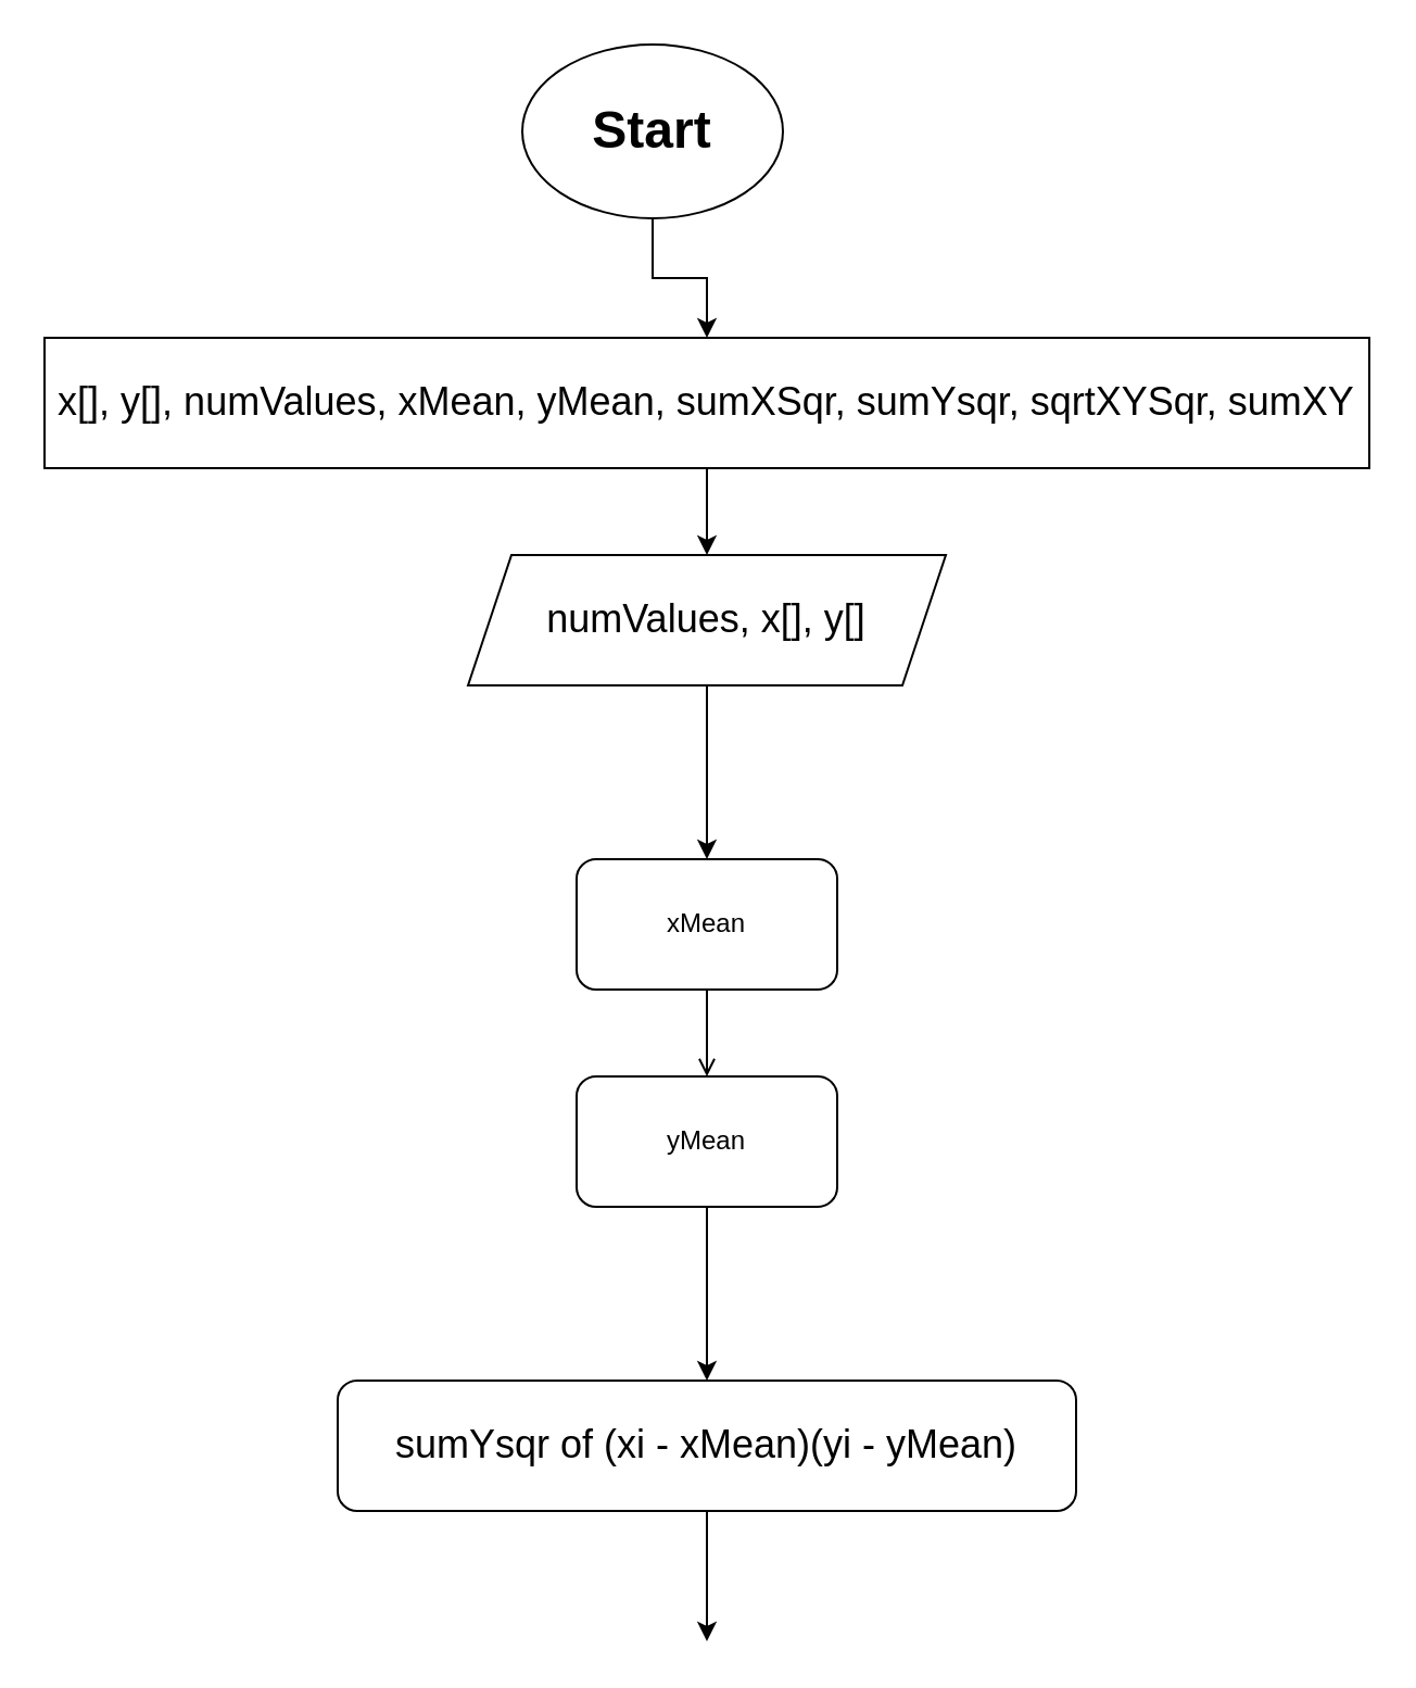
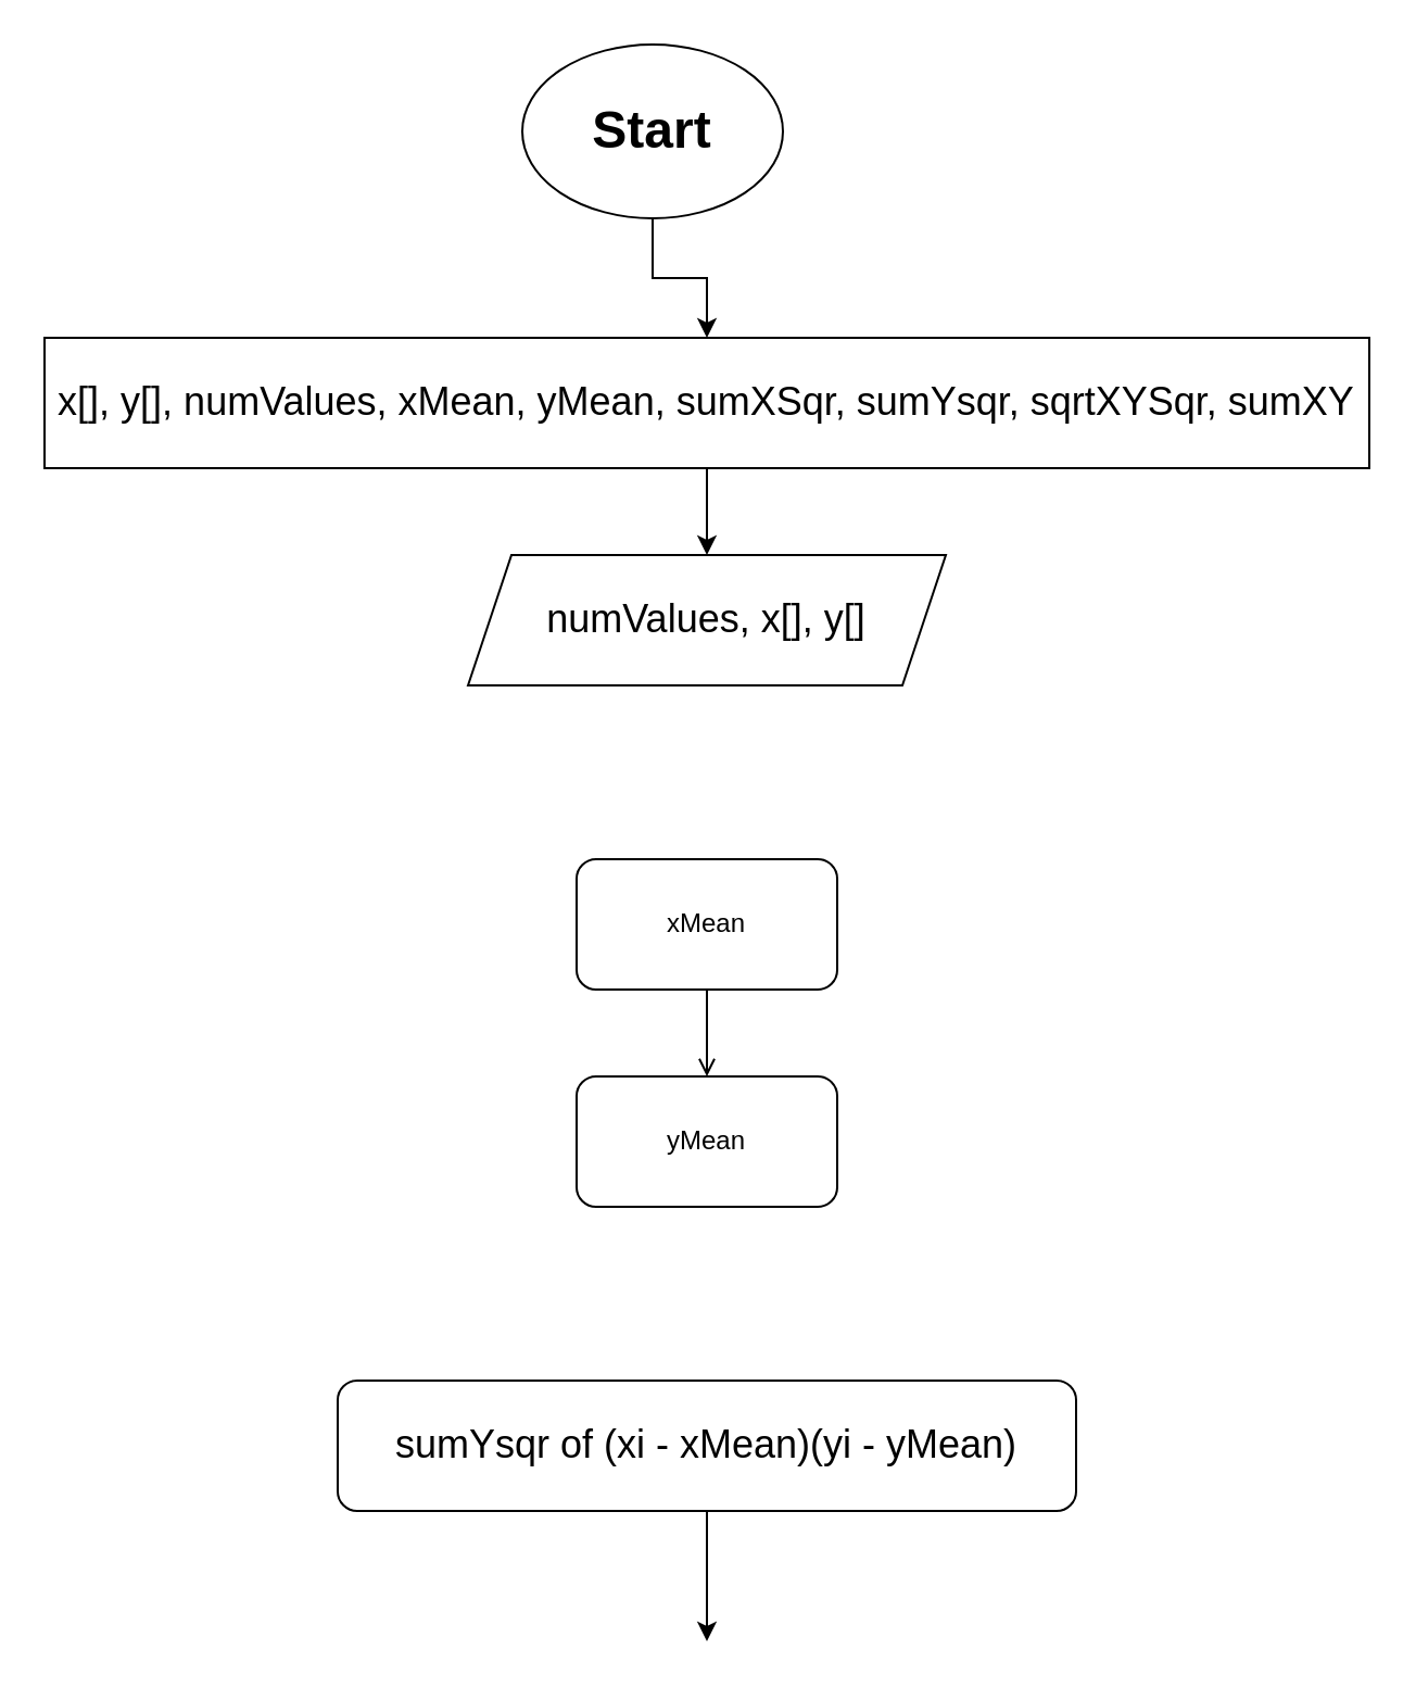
- <mxCell id="6" value="" style="edgeStyle=orthogonalEdgeStyle;rounded=0;orthogonalLoop=1;jettySize=auto;html=1;" edge="1" parent="1" source="7" target="9"><mxGeometry relative="1" as="geometry" /></mxCell>
- <mxCell id="10" value="" style="edgeStyle=orthogonalEdgeStyle;rounded=0;orthogonalLoop=1;jettySize=auto;html=1;" edge="1" parent="1" source="11" target="13"><mxGeometry relative="1" as="geometry" /></mxCell>
